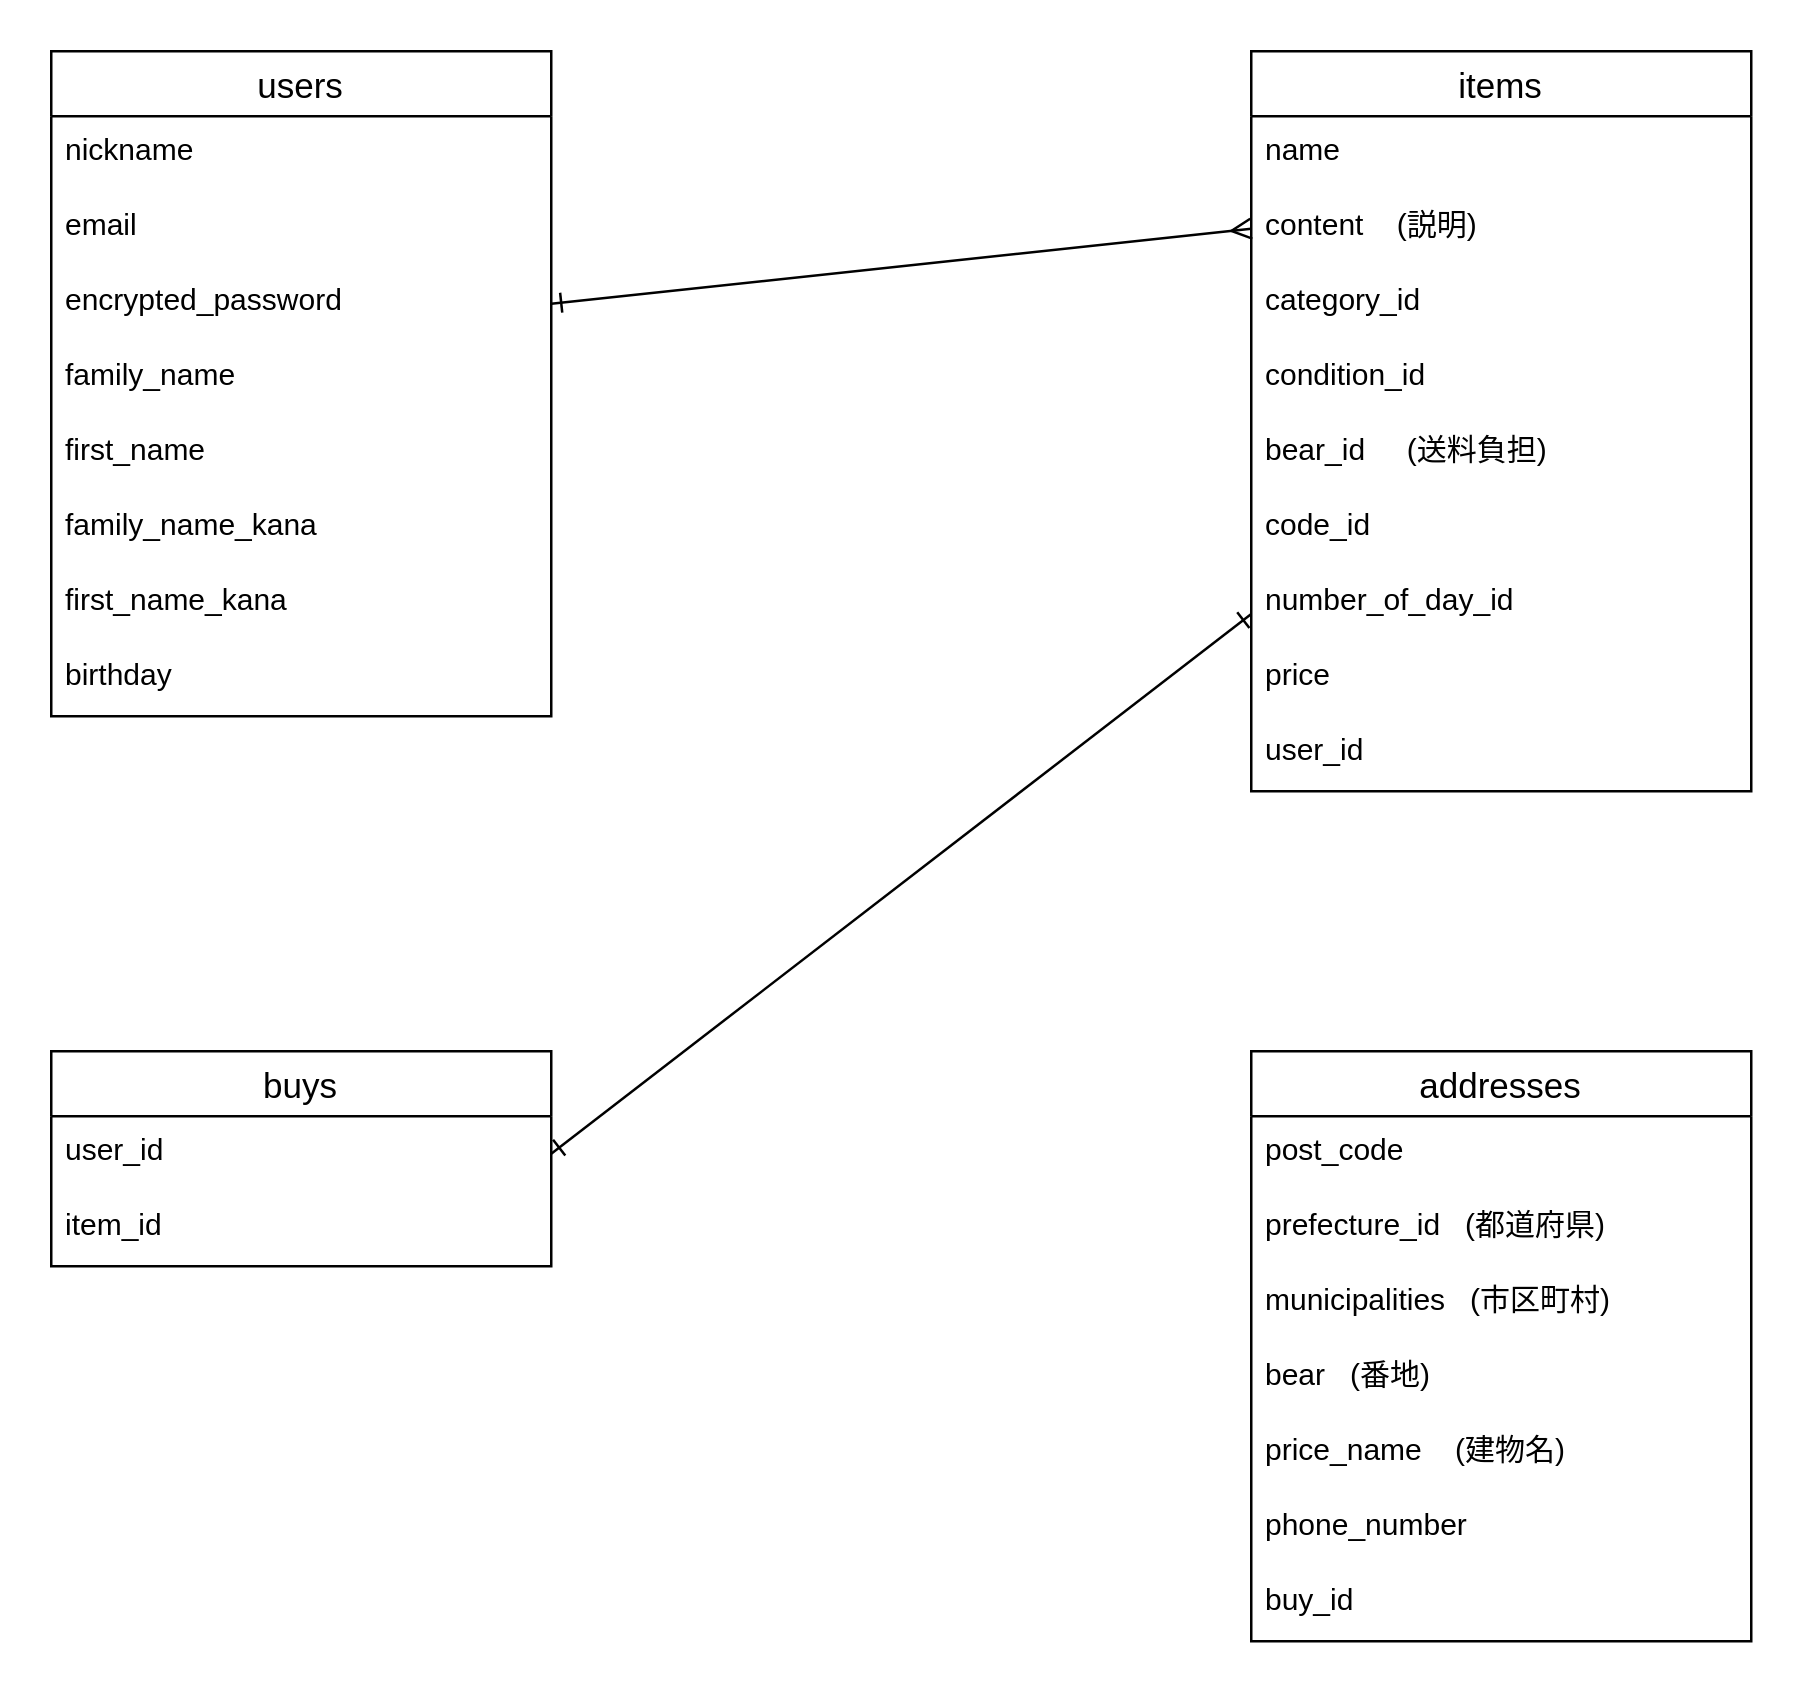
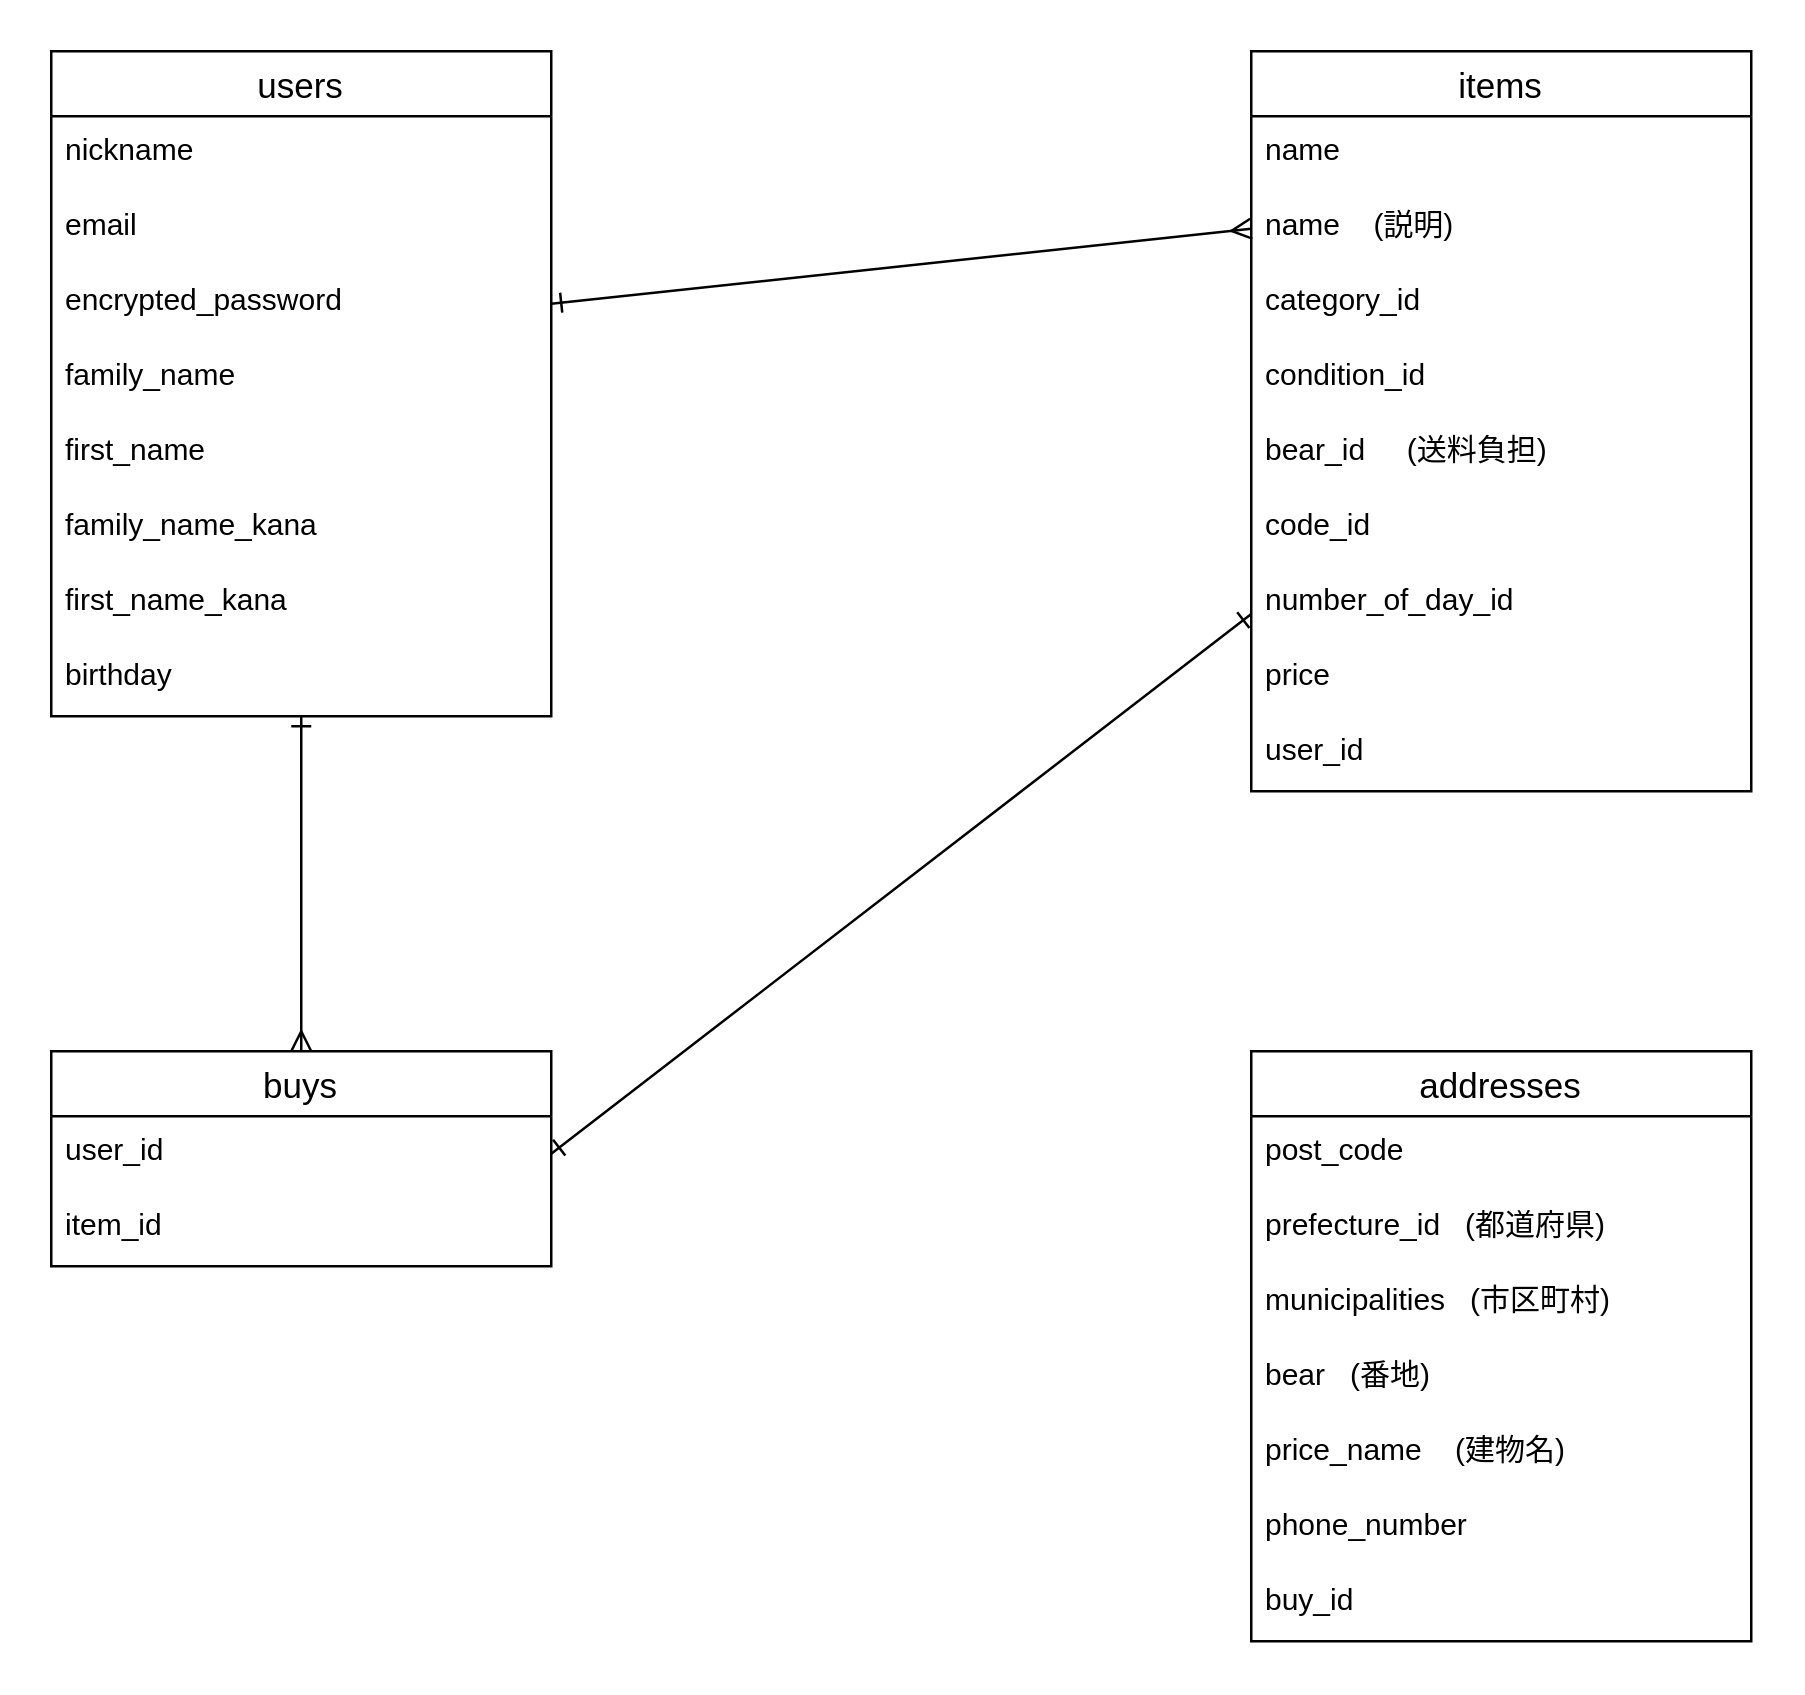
- <mxCell id="15" value="content    (説明)" style="text;strokeColor=none;fillColor=none;spacingLeft=4;spacingRight=4;overflow=hidden;rotatable=0;points=[[0,0.5],[1,0.5]];portConstraint=eastwest;fontSize=12;labelBackgroundColor=none;labelBorderColor=none;sketch=0;strokeWidth=1;" vertex="1" parent="13"><mxGeometry y="56" width="200" height="30" as="geometry" /></mxCell>
+ <mxCell id="15" value="name    (説明)" style="text;strokeColor=none;fillColor=none;spacingLeft=4;spacingRight=4;overflow=hidden;rotatable=0;points=[[0,0.5],[1,0.5]];portConstraint=eastwest;fontSize=12;labelBackgroundColor=none;labelBorderColor=none;sketch=0;strokeWidth=1;" vertex="1" parent="13"><mxGeometry y="56" width="200" height="30" as="geometry" /></mxCell>
+ <mxCell id="2" style="edgeStyle=none;html=1;entryX=0.5;entryY=0;entryDx=0;entryDy=0;startArrow=ERone;startFill=0;endArrow=ERmany;endFill=0;" edge="1" parent="1" source="3" target="23"><mxGeometry relative="1" as="geometry" /></mxCell>
